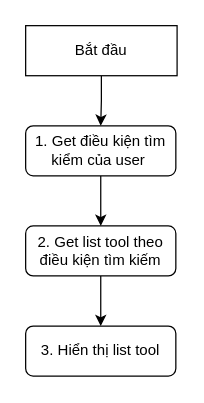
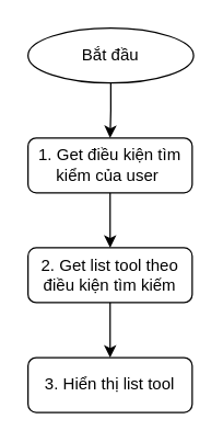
- <mxCell id="5" value="Bắt đầu" style="whiteSpace=wrap;html=1;rounded=0;" vertex="1" parent="1"><mxGeometry x="20" y="20" width="121" height="40" as="geometry" /></mxCell>
+ <mxCell id="5" value="Bắt đầu" style="ellipse;whiteSpace=wrap;html=1;" vertex="1" parent="1"><mxGeometry x="20" y="20" width="121" height="40" as="geometry" /></mxCell>
